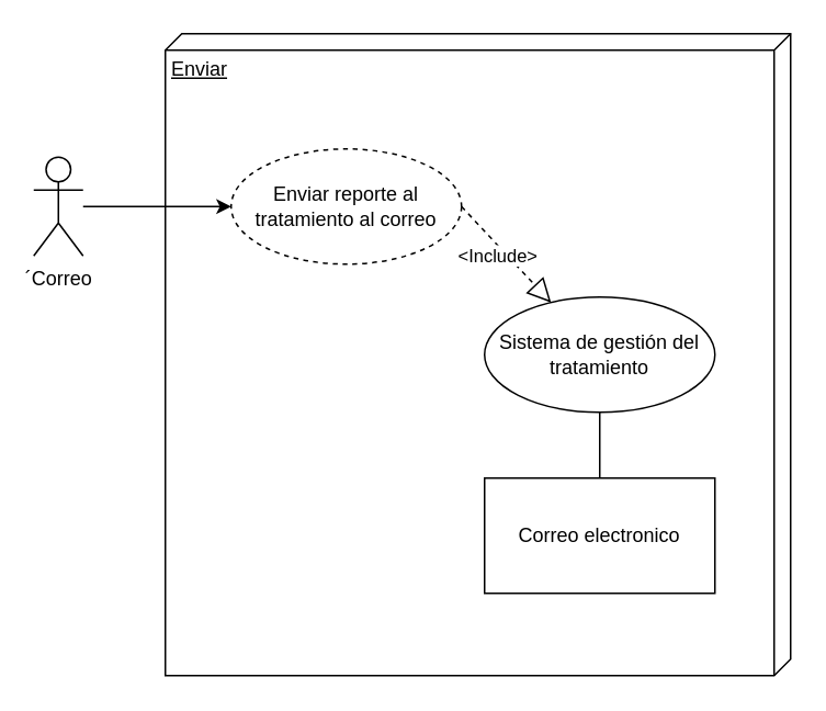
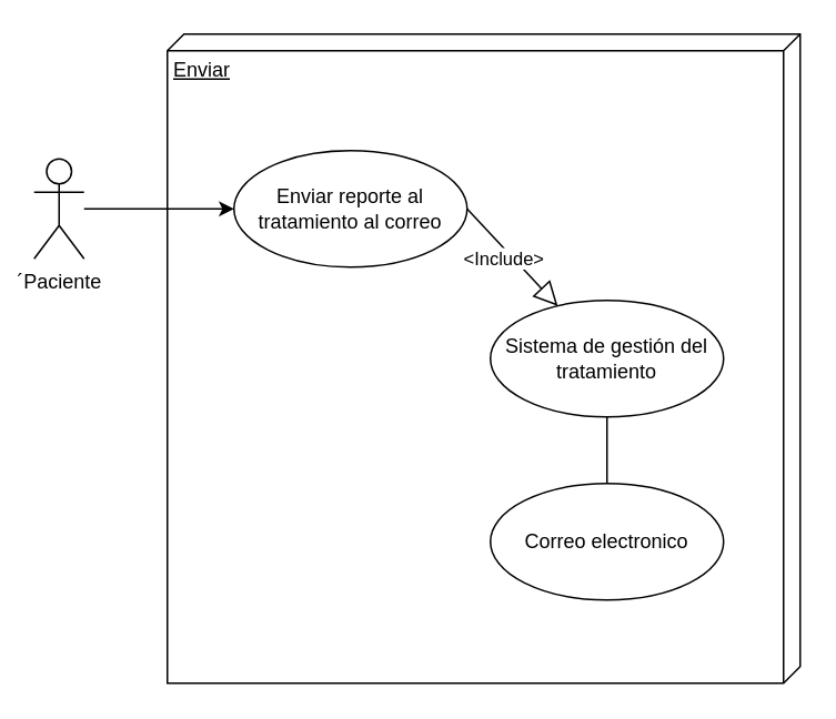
- <mxCell id="5" value="Enviar reporte al tratamiento al correo" style="ellipse;whiteSpace=wrap;html=1;dashed=1;" parent="1" vertex="1"><mxGeometry x="140" y="90" width="140" height="70" as="geometry" /></mxCell>
+ <mxCell id="5" value="Enviar reporte al tratamiento al correo" style="ellipse;whiteSpace=wrap;html=1;" parent="1" vertex="1"><mxGeometry x="140" y="90" width="140" height="70" as="geometry" /></mxCell>
- <mxCell id="6" value="" style="endArrow=block;dashed=1;endFill=0;endSize=12;html=1;rounded=0;exitX=1;exitY=0.5;exitDx=0;exitDy=0;" parent="1" source="5" target="9" edge="1"><mxGeometry width="160" relative="1" as="geometry"><mxPoint x="300" y="210" as="sourcePoint" /><mxPoint x="580" y="190" as="targetPoint" /></mxGeometry></mxCell>
+ <mxCell id="6" value="" style="endArrow=block;dashed=0;endFill=0;endSize=12;html=1;rounded=0;exitX=1;exitY=0.5;exitDx=0;exitDy=0;" parent="1" source="5" target="9" edge="1"><mxGeometry width="160" relative="1" as="geometry"><mxPoint x="300" y="210" as="sourcePoint" /><mxPoint x="580" y="190" as="targetPoint" /></mxGeometry></mxCell>
- <mxCell id="4" value="´Correo&lt;br&gt;" style="shape=umlActor;verticalLabelPosition=bottom;verticalAlign=top;html=1;" parent="1" vertex="1"><mxGeometry x="20" y="95" width="30" height="60" as="geometry" /></mxCell>
+ <mxCell id="4" value="´Paciente&lt;br&gt;" style="shape=umlActor;verticalLabelPosition=bottom;verticalAlign=top;html=1;" parent="1" vertex="1"><mxGeometry x="20" y="95" width="30" height="60" as="geometry" /></mxCell>
- <mxCell id="10" value="Correo electronico" style="whiteSpace=wrap;html=1;rounded=0;" parent="1" vertex="1"><mxGeometry x="294" y="290" width="140" height="70" as="geometry" /></mxCell>
+ <mxCell id="10" value="Correo electronico" style="ellipse;whiteSpace=wrap;html=1;" parent="1" vertex="1"><mxGeometry x="294" y="290" width="140" height="70" as="geometry" /></mxCell>
